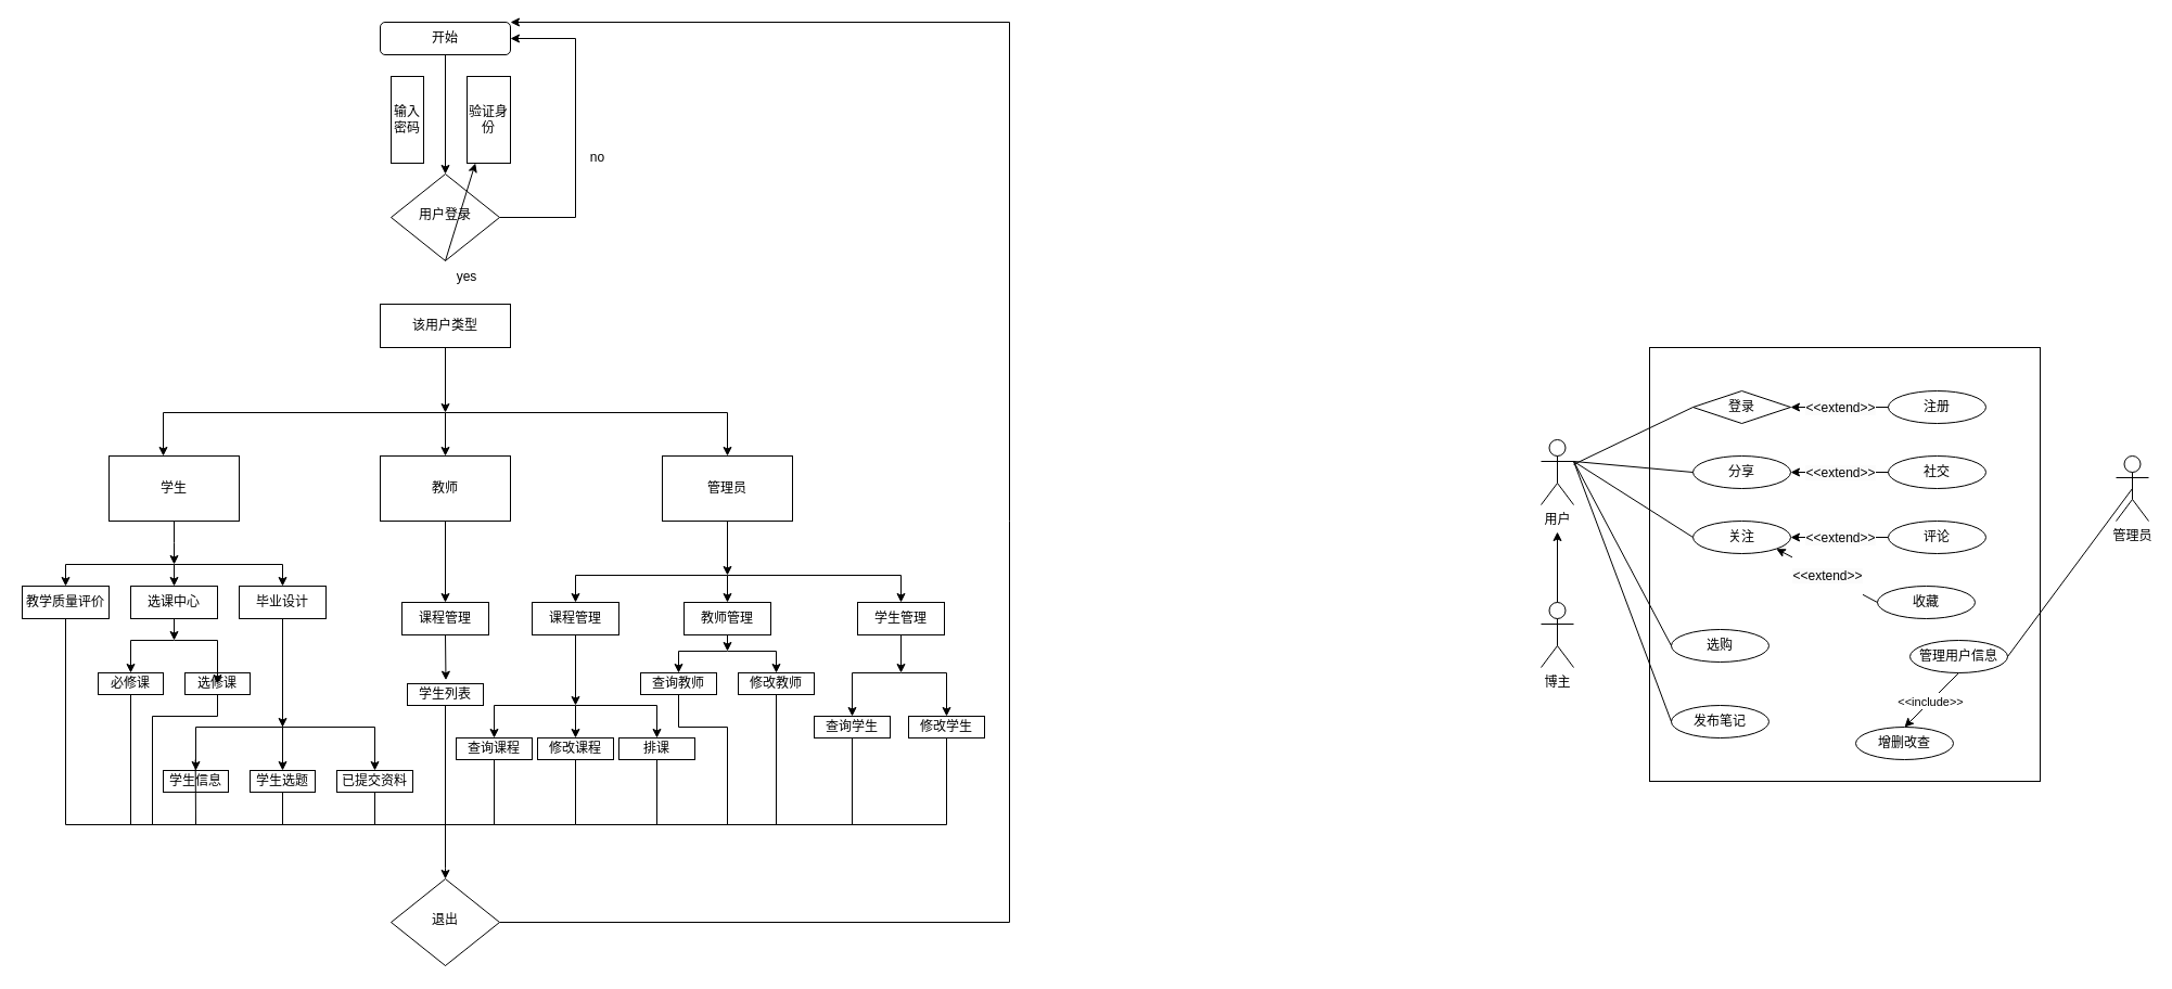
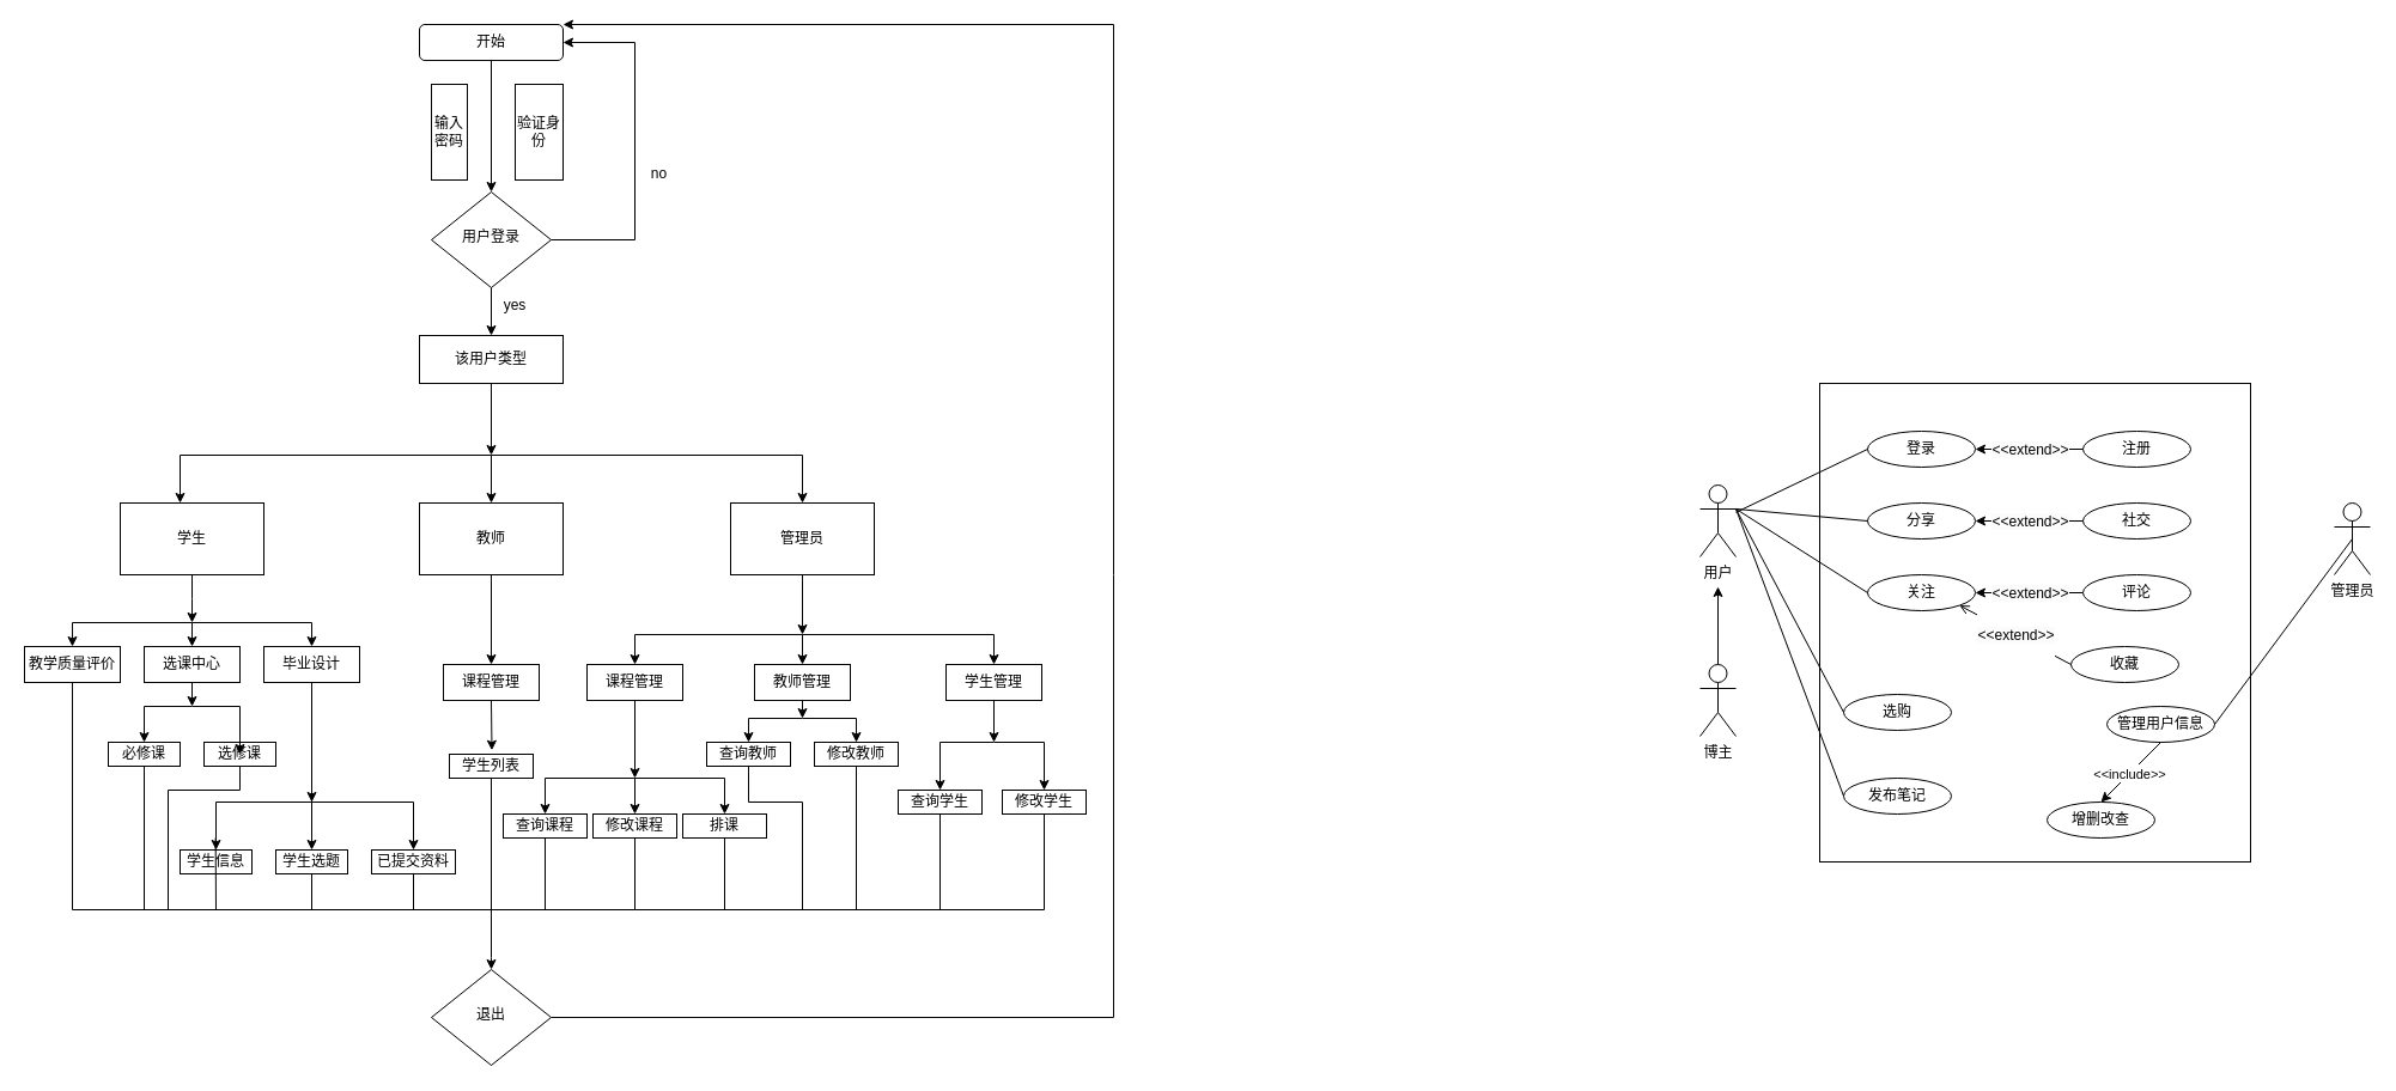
- <mxCell id="10" value="" style="endArrow=classic;html=1;rounded=0;exitX=0.5;exitY=1;exitDx=0;exitDy=0;" parent="1" source="3" target="5" edge="1"><mxGeometry width="50" height="50" relative="1" as="geometry"><mxPoint x="400" y="370" as="sourcePoint" /><mxPoint x="450" y="320" as="targetPoint" /></mxGeometry></mxCell>
+ <mxCell id="10" value="" style="endArrow=classic;html=1;rounded=0;exitX=0.5;exitY=1;exitDx=0;exitDy=0;entryX=0.5;entryY=0;entryDx=0;entryDy=0;" parent="1" source="3" target="8" edge="1"><mxGeometry width="50" height="50" relative="1" as="geometry"><mxPoint x="400" y="370" as="sourcePoint" /><mxPoint x="450" y="320" as="targetPoint" /></mxGeometry></mxCell>
- <mxCell id="89" value="登录" style="rhombus;whiteSpace=wrap;html=1;" vertex="1" parent="1"><mxGeometry x="1560" y="360" width="90" height="30" as="geometry" /></mxCell>
+ <mxCell id="89" value="登录" style="ellipse;whiteSpace=wrap;html=1;" vertex="1" parent="1"><mxGeometry x="1560" y="360" width="90" height="30" as="geometry" /></mxCell>
- <mxCell id="107" value="" style="endArrow=classic;html=1;rounded=0;exitX=0;exitY=0.5;exitDx=0;exitDy=0;entryX=1;entryY=1;entryDx=0;entryDy=0;" edge="1" source="106" parent="1" target="91"><mxGeometry relative="1" as="geometry"><mxPoint x="1730" y="505" as="sourcePoint" /><mxPoint x="1650" y="525" as="targetPoint" /></mxGeometry></mxCell>
+ <mxCell id="107" value="" style="endArrow=open;html=1;rounded=0;exitX=0;exitY=0.5;exitDx=0;exitDy=0;entryX=1;entryY=1;entryDx=0;entryDy=0;" edge="1" source="106" parent="1" target="91"><mxGeometry relative="1" as="geometry"><mxPoint x="1730" y="505" as="sourcePoint" /><mxPoint x="1650" y="525" as="targetPoint" /></mxGeometry></mxCell>
